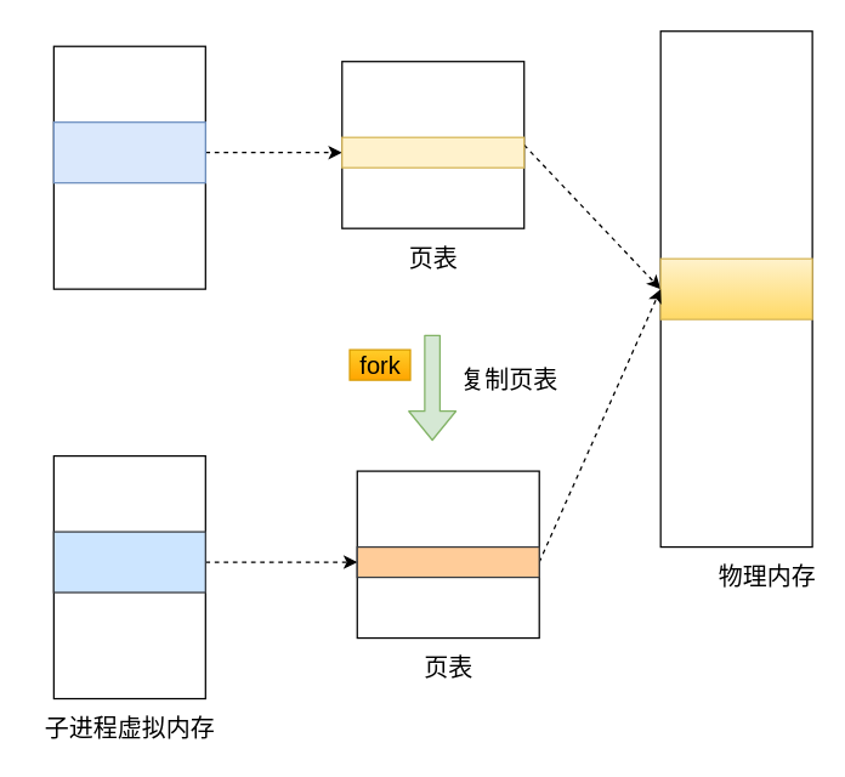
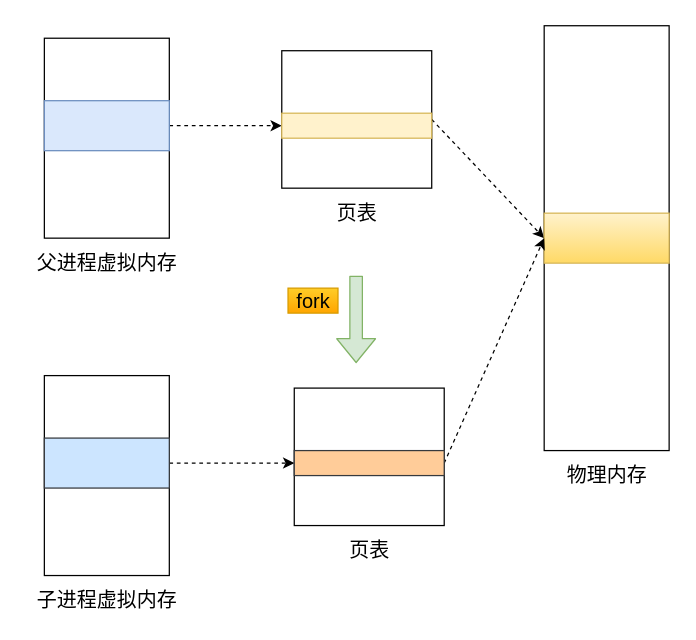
+ <mxCell id="6" value="父进程虚拟内存" style="text;html=1;align=center;verticalAlign=middle;resizable=0;points=[];autosize=1;strokeColor=none;fontSize=16;" vertex="1" parent="1"><mxGeometry x="20" y="200" width="130" height="20" as="geometry" /></mxCell>
- <mxCell id="23" value="复制页表" style="text;html=1;align=center;verticalAlign=middle;resizable=0;points=[];autosize=1;strokeColor=none;fontSize=16;" vertex="1" parent="1"><mxGeometry x="295" y="240" width="80" height="20" as="geometry" /></mxCell>
- <mxCell id="12" value="物理内存" style="text;html=1;align=center;verticalAlign=middle;resizable=0;points=[];autosize=1;strokeColor=none;fontSize=16;" vertex="1" parent="1"><mxGeometry x="465" y="370" width="80" height="20" as="geometry" /></mxCell>
+ <mxCell id="12" value="物理内存" style="text;html=1;align=center;verticalAlign=middle;resizable=0;points=[];autosize=1;strokeColor=none;fontSize=16;" vertex="1" parent="1"><mxGeometry x="445" y="370" width="80" height="20" as="geometry" /></mxCell>
